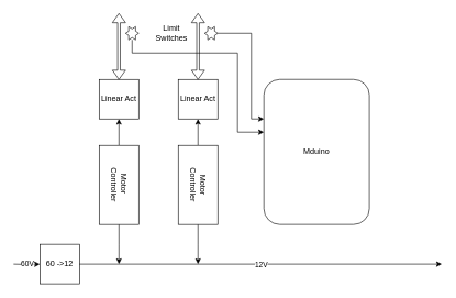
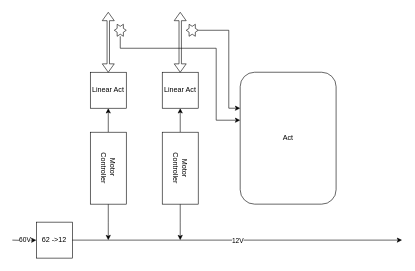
- <mxCell id="22" value="Limit Switches" style="text;html=1;strokeColor=none;fillColor=none;align=center;verticalAlign=middle;whiteSpace=wrap;rounded=0;" vertex="1" parent="1"><mxGeometry x="230" y="35" width="60" height="30" as="geometry" /></mxCell>
- <mxCell id="21" value="Mduino" style="rounded=1;whiteSpace=wrap;html=1;" vertex="1" parent="1"><mxGeometry x="400" y="120" width="160" height="220" as="geometry" /></mxCell>
+ <mxCell id="21" value="Act" style="rounded=1;whiteSpace=wrap;html=1;" vertex="1" parent="1"><mxGeometry x="400" y="120" width="160" height="220" as="geometry" /></mxCell>
- <mxCell id="2" value="60 -&amp;gt;12" style="whiteSpace=wrap;html=1;aspect=fixed;" vertex="1" parent="1"><mxGeometry x="60" y="370" width="60" height="60" as="geometry" /></mxCell>
+ <mxCell id="2" value="62 -&amp;gt;12" style="whiteSpace=wrap;html=1;aspect=fixed;" vertex="1" parent="1"><mxGeometry x="60" y="370" width="60" height="60" as="geometry" /></mxCell>
